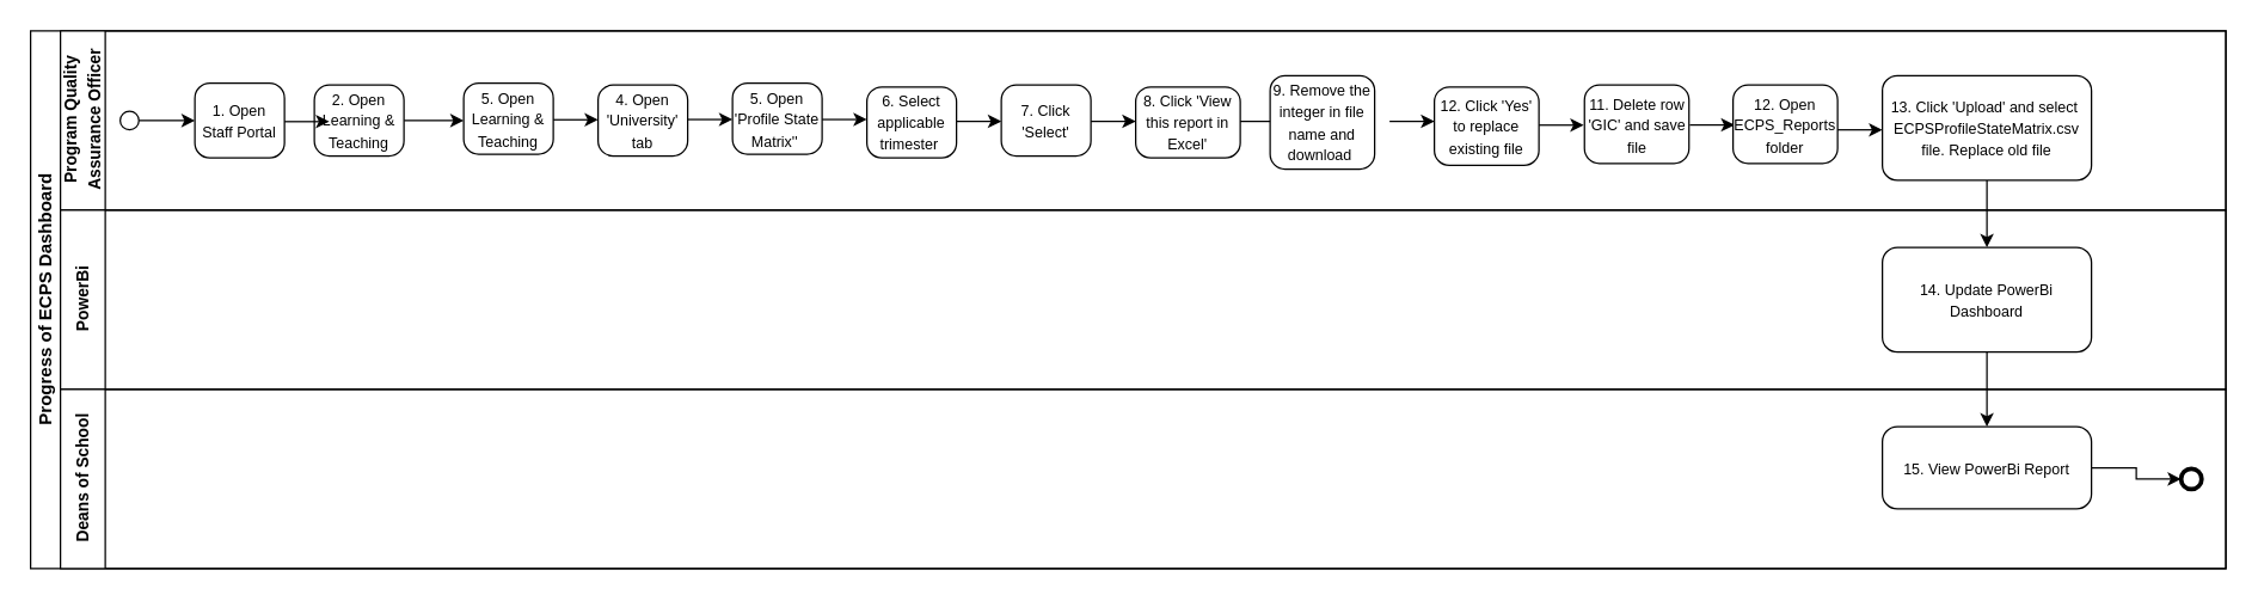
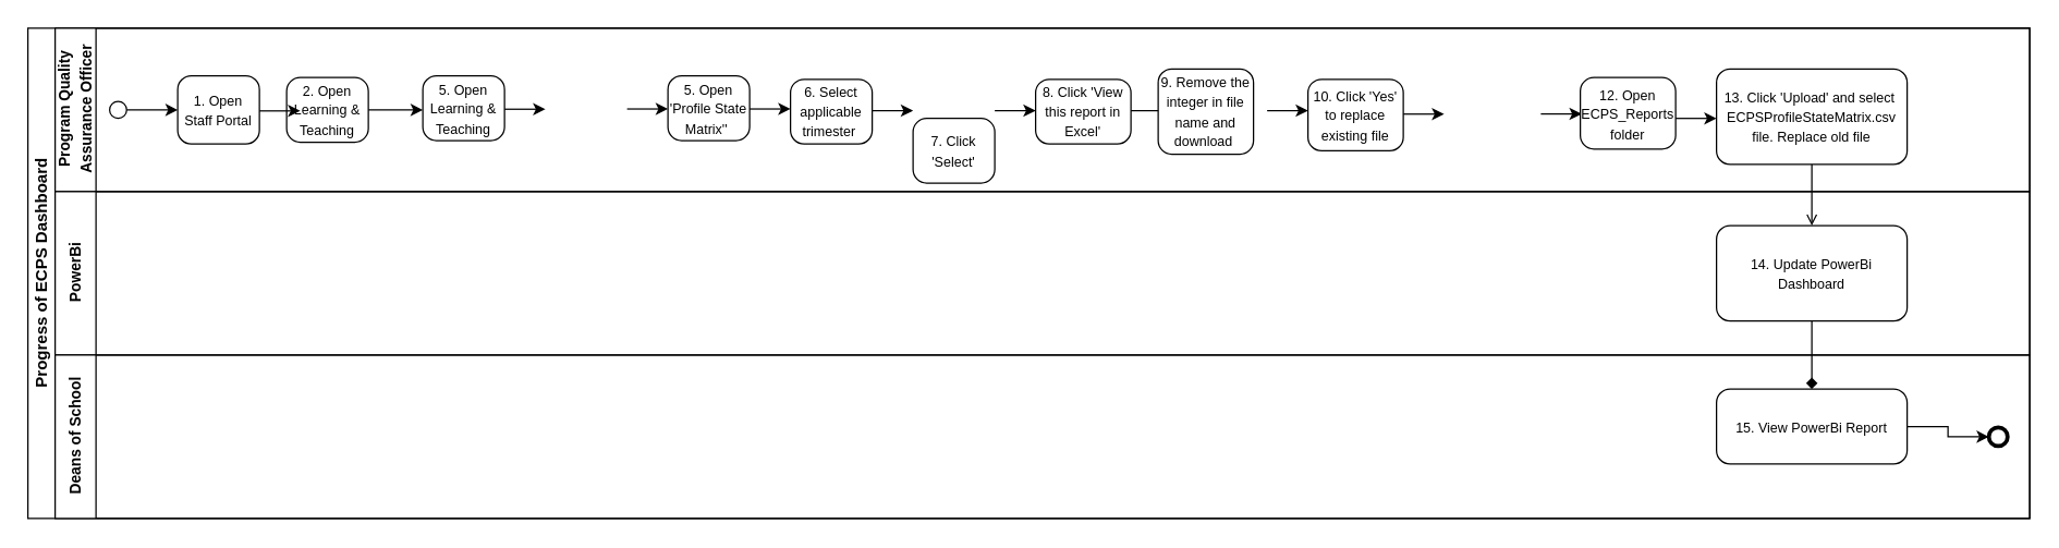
- <mxCell id="12" value="&lt;span style=&quot;font-size: 10px;&quot;&gt;4. Open 'University' tab&lt;/span&gt;" style="points=[[0.25,0,0],[0.5,0,0],[0.75,0,0],[1,0.25,0],[1,0.5,0],[1,0.75,0],[0.75,1,0],[0.5,1,0],[0.25,1,0],[0,0.75,0],[0,0.5,0],[0,0.25,0]];shape=mxgraph.bpmn.task;whiteSpace=wrap;rectStyle=rounded;size=10;html=1;container=1;expand=0;collapsible=0;taskMarker=abstract;" parent="3" vertex="1"><mxGeometry x="360" y="36.25" width="60" height="47.5" as="geometry" /></mxCell>
- <mxCell id="18" value="&lt;span style=&quot;font-size: 10px;&quot;&gt;7. Click 'Select'&lt;/span&gt;" style="points=[[0.25,0,0],[0.5,0,0],[0.75,0,0],[1,0.25,0],[1,0.5,0],[1,0.75,0],[0.75,1,0],[0.5,1,0],[0.25,1,0],[0,0.75,0],[0,0.5,0],[0,0.25,0]];shape=mxgraph.bpmn.task;whiteSpace=wrap;rectStyle=rounded;size=10;html=1;container=1;expand=0;collapsible=0;taskMarker=abstract;" parent="3" vertex="1"><mxGeometry x="630" y="36.25" width="60" height="47.5" as="geometry" /></mxCell>
+ <mxCell id="18" value="&lt;span style=&quot;font-size: 10px;&quot;&gt;7. Click 'Select'&lt;/span&gt;" style="points=[[0.25,0,0],[0.5,0,0],[0.75,0,0],[1,0.25,0],[1,0.5,0],[1,0.75,0],[0.75,1,0],[0.5,1,0],[0.25,1,0],[0,0.75,0],[0,0.5,0],[0,0.25,0]];shape=mxgraph.bpmn.task;whiteSpace=wrap;rectStyle=rounded;size=10;html=1;container=1;expand=0;collapsible=0;taskMarker=abstract;" parent="3" vertex="1"><mxGeometry x="630" y="66.25" width="60" height="47.5" as="geometry" /></mxCell>
- <mxCell id="26" value="&lt;span style=&quot;font-size: 10px;&quot;&gt;11. Delete row 'GIC' and save file&lt;/span&gt;" style="points=[[0.25,0,0],[0.5,0,0],[0.75,0,0],[1,0.25,0],[1,0.5,0],[1,0.75,0],[0.75,1,0],[0.5,1,0],[0.25,1,0],[0,0.75,0],[0,0.5,0],[0,0.25,0]];shape=mxgraph.bpmn.task;whiteSpace=wrap;rectStyle=rounded;size=10;html=1;container=1;expand=0;collapsible=0;taskMarker=abstract;" parent="3" vertex="1"><mxGeometry x="1020.5" y="36.25" width="70" height="52.5" as="geometry" /></mxCell>
- <mxCell id="24" value="&lt;span style=&quot;font-size: 10px;&quot;&gt;12. Click 'Yes' to replace existing&amp;nbsp;file&lt;/span&gt;" style="points=[[0.25,0,0],[0.5,0,0],[0.75,0,0],[1,0.25,0],[1,0.5,0],[1,0.75,0],[0.75,1,0],[0.5,1,0],[0.25,1,0],[0,0.75,0],[0,0.5,0],[0,0.25,0]];shape=mxgraph.bpmn.task;whiteSpace=wrap;rectStyle=rounded;size=10;html=1;container=1;expand=0;collapsible=0;taskMarker=abstract;" parent="3" vertex="1"><mxGeometry x="920" y="37.5" width="70" height="52.5" as="geometry" /></mxCell>
+ <mxCell id="24" value="&lt;span style=&quot;font-size: 10px;&quot;&gt;10. Click 'Yes' to replace existing&amp;nbsp;file&lt;/span&gt;" style="points=[[0.25,0,0],[0.5,0,0],[0.75,0,0],[1,0.25,0],[1,0.5,0],[1,0.75,0],[0.75,1,0],[0.5,1,0],[0.25,1,0],[0,0.75,0],[0,0.5,0],[0,0.25,0]];shape=mxgraph.bpmn.task;whiteSpace=wrap;rectStyle=rounded;size=10;html=1;container=1;expand=0;collapsible=0;taskMarker=abstract;" parent="3" vertex="1"><mxGeometry x="920" y="37.5" width="70" height="52.5" as="geometry" /></mxCell>
- <mxCell id="37" style="edgeStyle=orthogonalEdgeStyle;rounded=0;orthogonalLoop=1;jettySize=auto;html=1;exitX=0.5;exitY=1;exitDx=0;exitDy=0;exitPerimeter=0;entryX=0.5;entryY=0;entryDx=0;entryDy=0;entryPerimeter=0;" parent="2" source="29" target="32" edge="1"><mxGeometry relative="1" as="geometry" /></mxCell>
+ <mxCell id="37" style="edgeStyle=orthogonalEdgeStyle;rounded=0;orthogonalLoop=1;jettySize=auto;html=1;exitX=0.5;exitY=1;exitDx=0;exitDy=0;exitPerimeter=0;entryX=0.5;entryY=0;entryDx=0;entryDy=0;entryPerimeter=0;endArrow=open;" parent="2" source="29" target="32" edge="1"><mxGeometry relative="1" as="geometry" /></mxCell>
- <mxCell id="38" style="edgeStyle=orthogonalEdgeStyle;rounded=0;orthogonalLoop=1;jettySize=auto;html=1;exitX=0.5;exitY=1;exitDx=0;exitDy=0;exitPerimeter=0;entryX=0.5;entryY=0;entryDx=0;entryDy=0;entryPerimeter=0;" parent="2" source="32" target="36" edge="1"><mxGeometry relative="1" as="geometry" /></mxCell>
+ <mxCell id="38" style="edgeStyle=orthogonalEdgeStyle;rounded=0;orthogonalLoop=1;jettySize=auto;html=1;exitX=0.5;exitY=1;exitDx=0;exitDy=0;exitPerimeter=0;entryX=0.5;entryY=0;entryDx=0;entryDy=0;entryPerimeter=0;endArrow=diamond;" parent="2" source="32" target="36" edge="1"><mxGeometry relative="1" as="geometry" /></mxCell>
